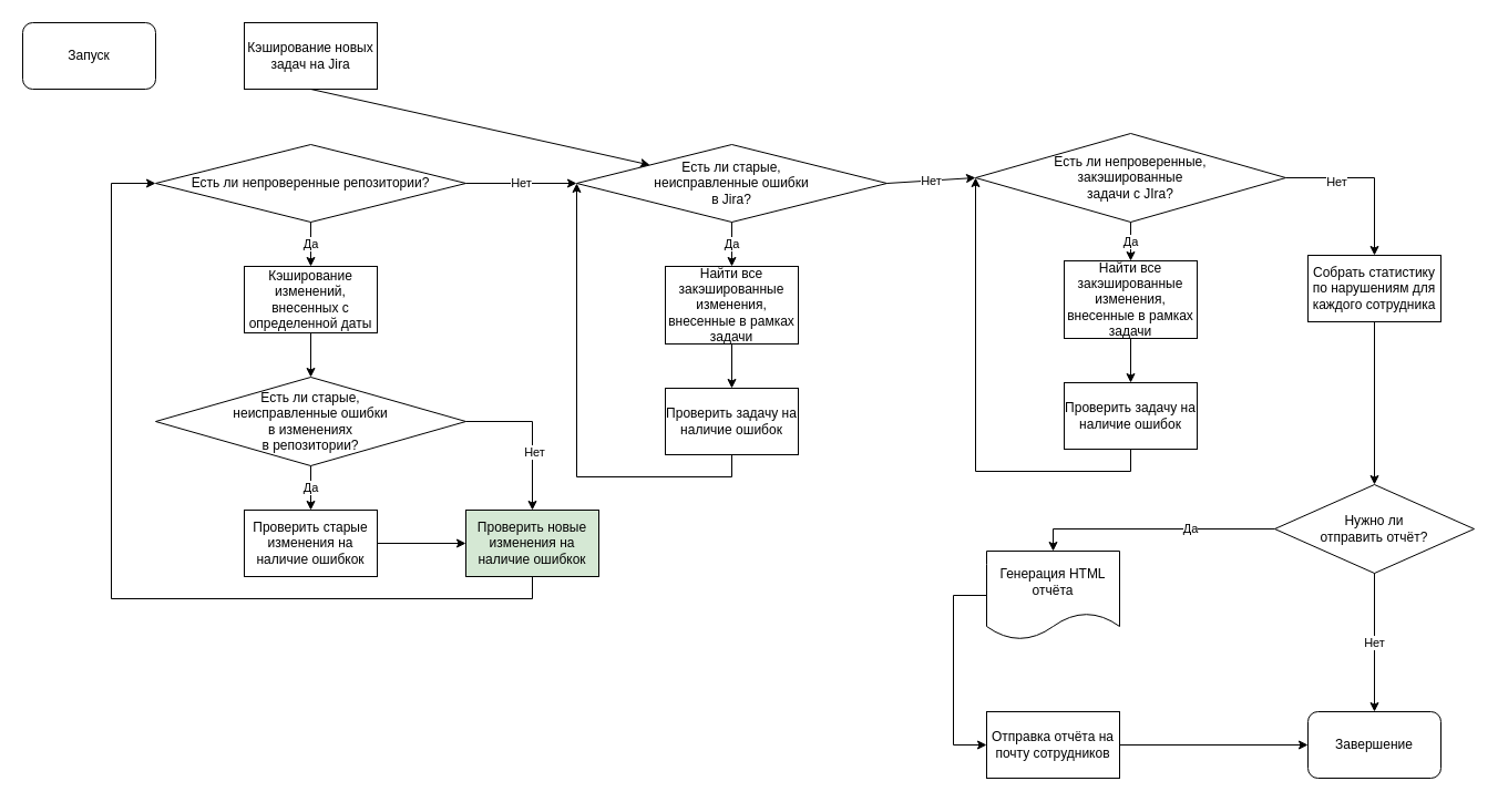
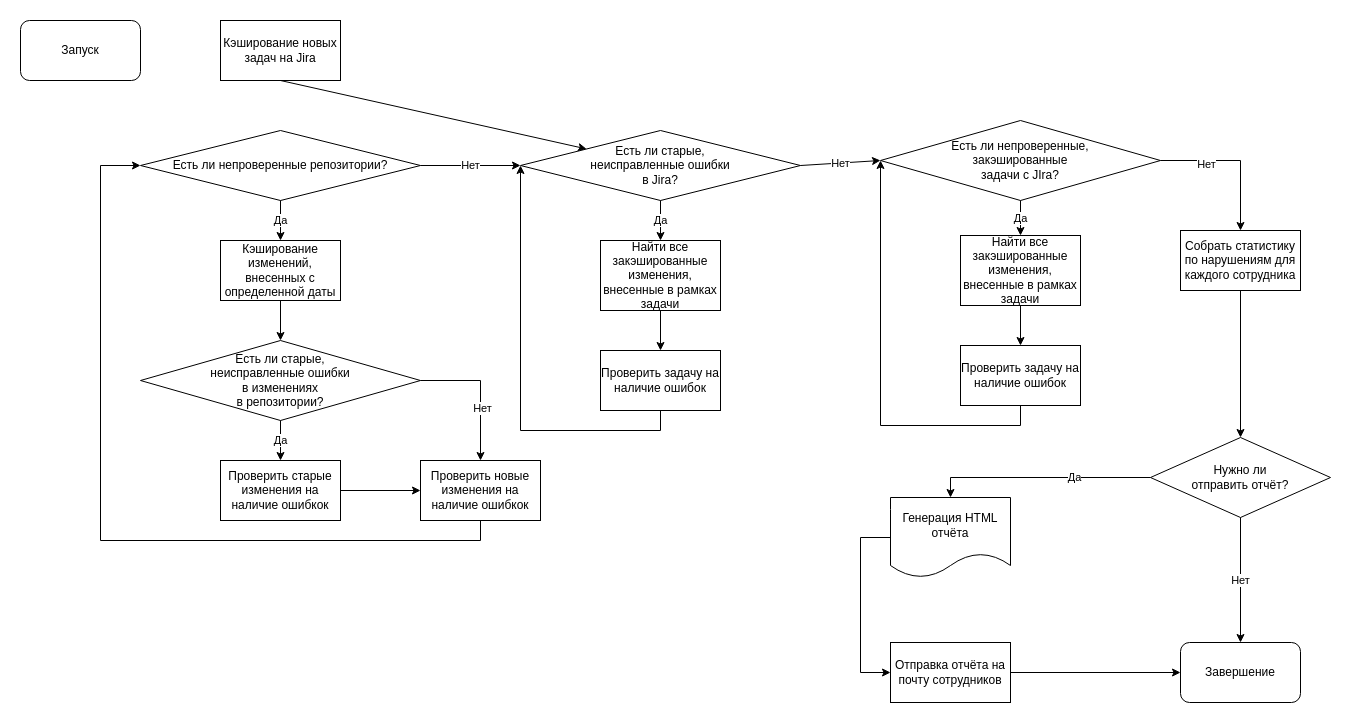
- <mxCell id="8" value="Проверить новые изменения на наличие ошибкок" style="rounded=0;whiteSpace=wrap;html=1;fillColor=#d5e8d4;" parent="1" vertex="1"><mxGeometry x="420" y="460" width="120" height="60" as="geometry" /></mxCell>
+ <mxCell id="8" value="Проверить новые изменения на наличие ошибкок" style="rounded=0;whiteSpace=wrap;html=1;" parent="1" vertex="1"><mxGeometry x="420" y="460" width="120" height="60" as="geometry" /></mxCell>
